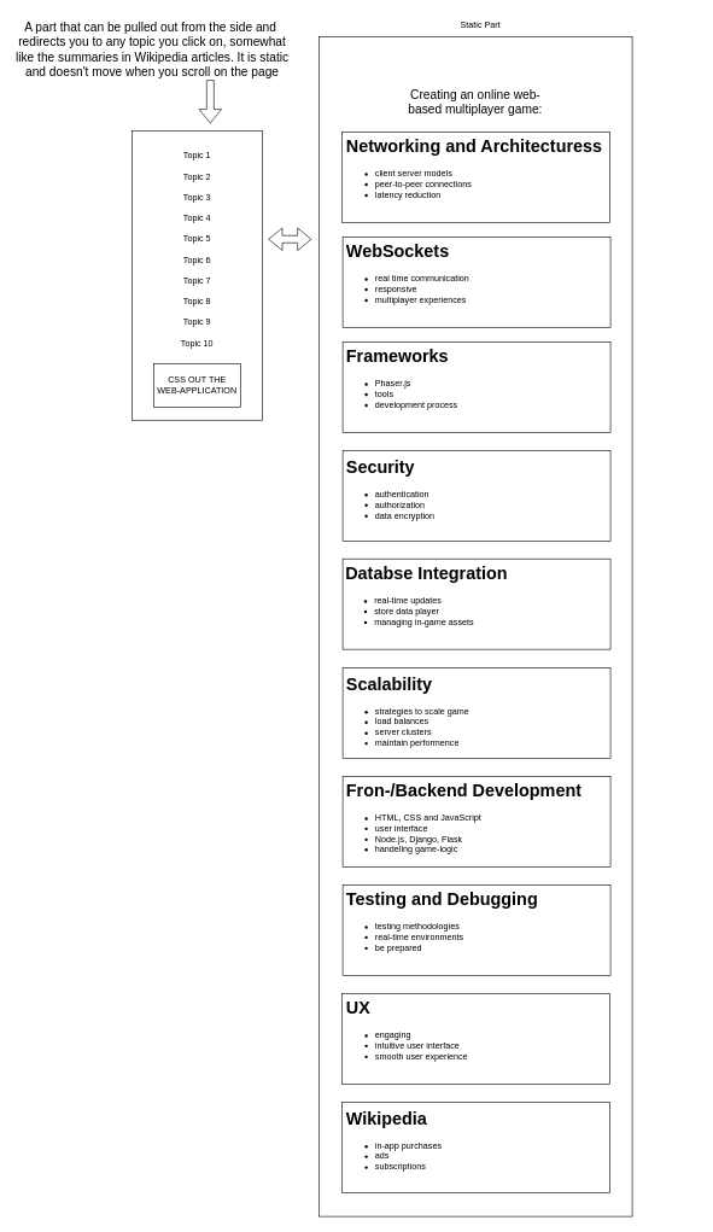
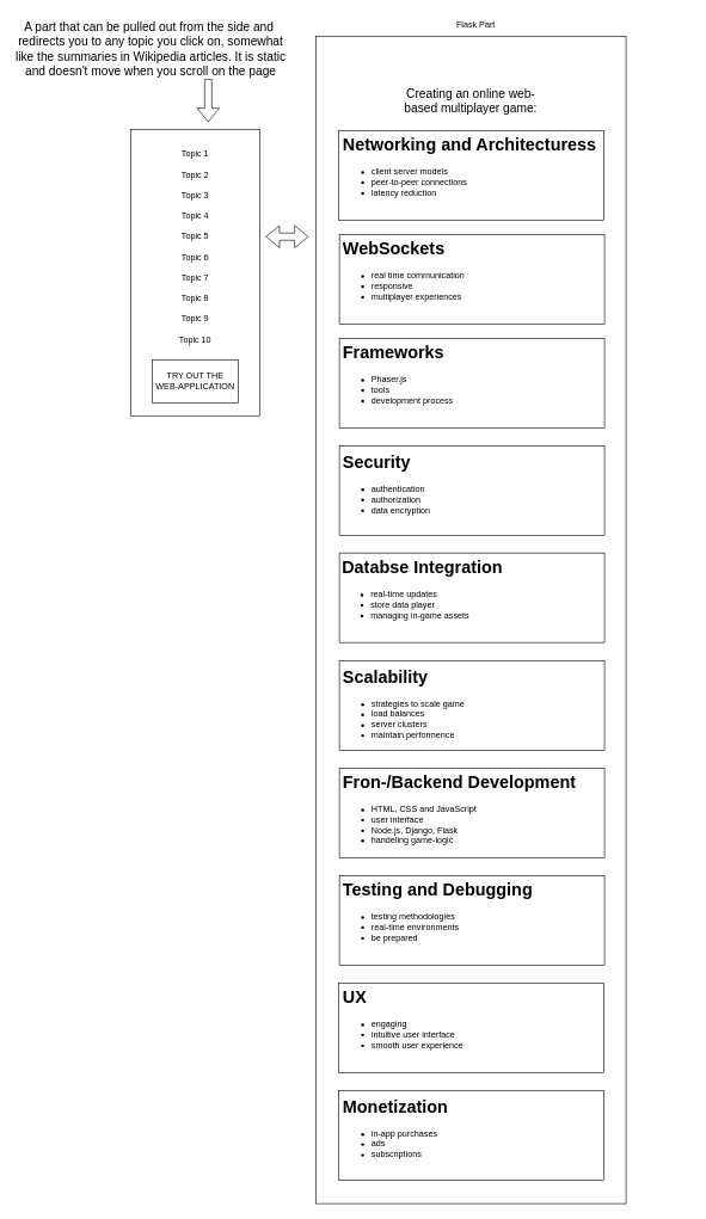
- <mxCell id="24" value="Static Part" style="text;html=1;align=center;verticalAlign=middle;resizable=0;points=[];autosize=1;strokeColor=none;fillColor=none;" parent="1" vertex="1"><mxGeometry x="623" y="20" width="80" height="30" as="geometry" /></mxCell>
+ <mxCell id="24" value="Flask Part" style="text;html=1;align=center;verticalAlign=middle;resizable=0;points=[];autosize=1;strokeColor=none;fillColor=none;" parent="1" vertex="1"><mxGeometry x="623" y="20" width="80" height="30" as="geometry" /></mxCell>
- <mxCell id="30" value="CSS OUT THE &lt;br&gt;WEB-APPLICATION" style="text;html=1;strokeColor=none;fillColor=none;align=center;verticalAlign=middle;whiteSpace=wrap;rounded=0;" parent="1" vertex="1"><mxGeometry x="212" y="517" width="120" height="30" as="geometry" /></mxCell>
+ <mxCell id="30" value="TRY OUT THE &lt;br&gt;WEB-APPLICATION" style="text;html=1;strokeColor=none;fillColor=none;align=center;verticalAlign=middle;whiteSpace=wrap;rounded=0;" parent="1" vertex="1"><mxGeometry x="212" y="517" width="120" height="30" as="geometry" /></mxCell>
- <mxCell id="23" value="&lt;h1&gt;Wikipedia&lt;/h1&gt;&lt;div&gt;&lt;ul&gt;&lt;li&gt;in-app purchases&lt;/li&gt;&lt;li&gt;ads&lt;/li&gt;&lt;li&gt;subscriptions&lt;/li&gt;&lt;/ul&gt;&lt;/div&gt;" style="text;html=1;strokeColor=none;fillColor=none;spacing=5;spacingTop=-20;whiteSpace=wrap;overflow=hidden;rounded=0;" parent="1" vertex="1"><mxGeometry x="473" y="1524.5" width="190" height="120" as="geometry" /></mxCell>
+ <mxCell id="23" value="&lt;h1&gt;Monetization&lt;/h1&gt;&lt;div&gt;&lt;ul&gt;&lt;li&gt;in-app purchases&lt;/li&gt;&lt;li&gt;ads&lt;/li&gt;&lt;li&gt;subscriptions&lt;/li&gt;&lt;/ul&gt;&lt;/div&gt;" style="text;html=1;strokeColor=none;fillColor=none;spacing=5;spacingTop=-20;whiteSpace=wrap;overflow=hidden;rounded=0;" parent="1" vertex="1"><mxGeometry x="473" y="1524.5" width="190" height="120" as="geometry" /></mxCell>
